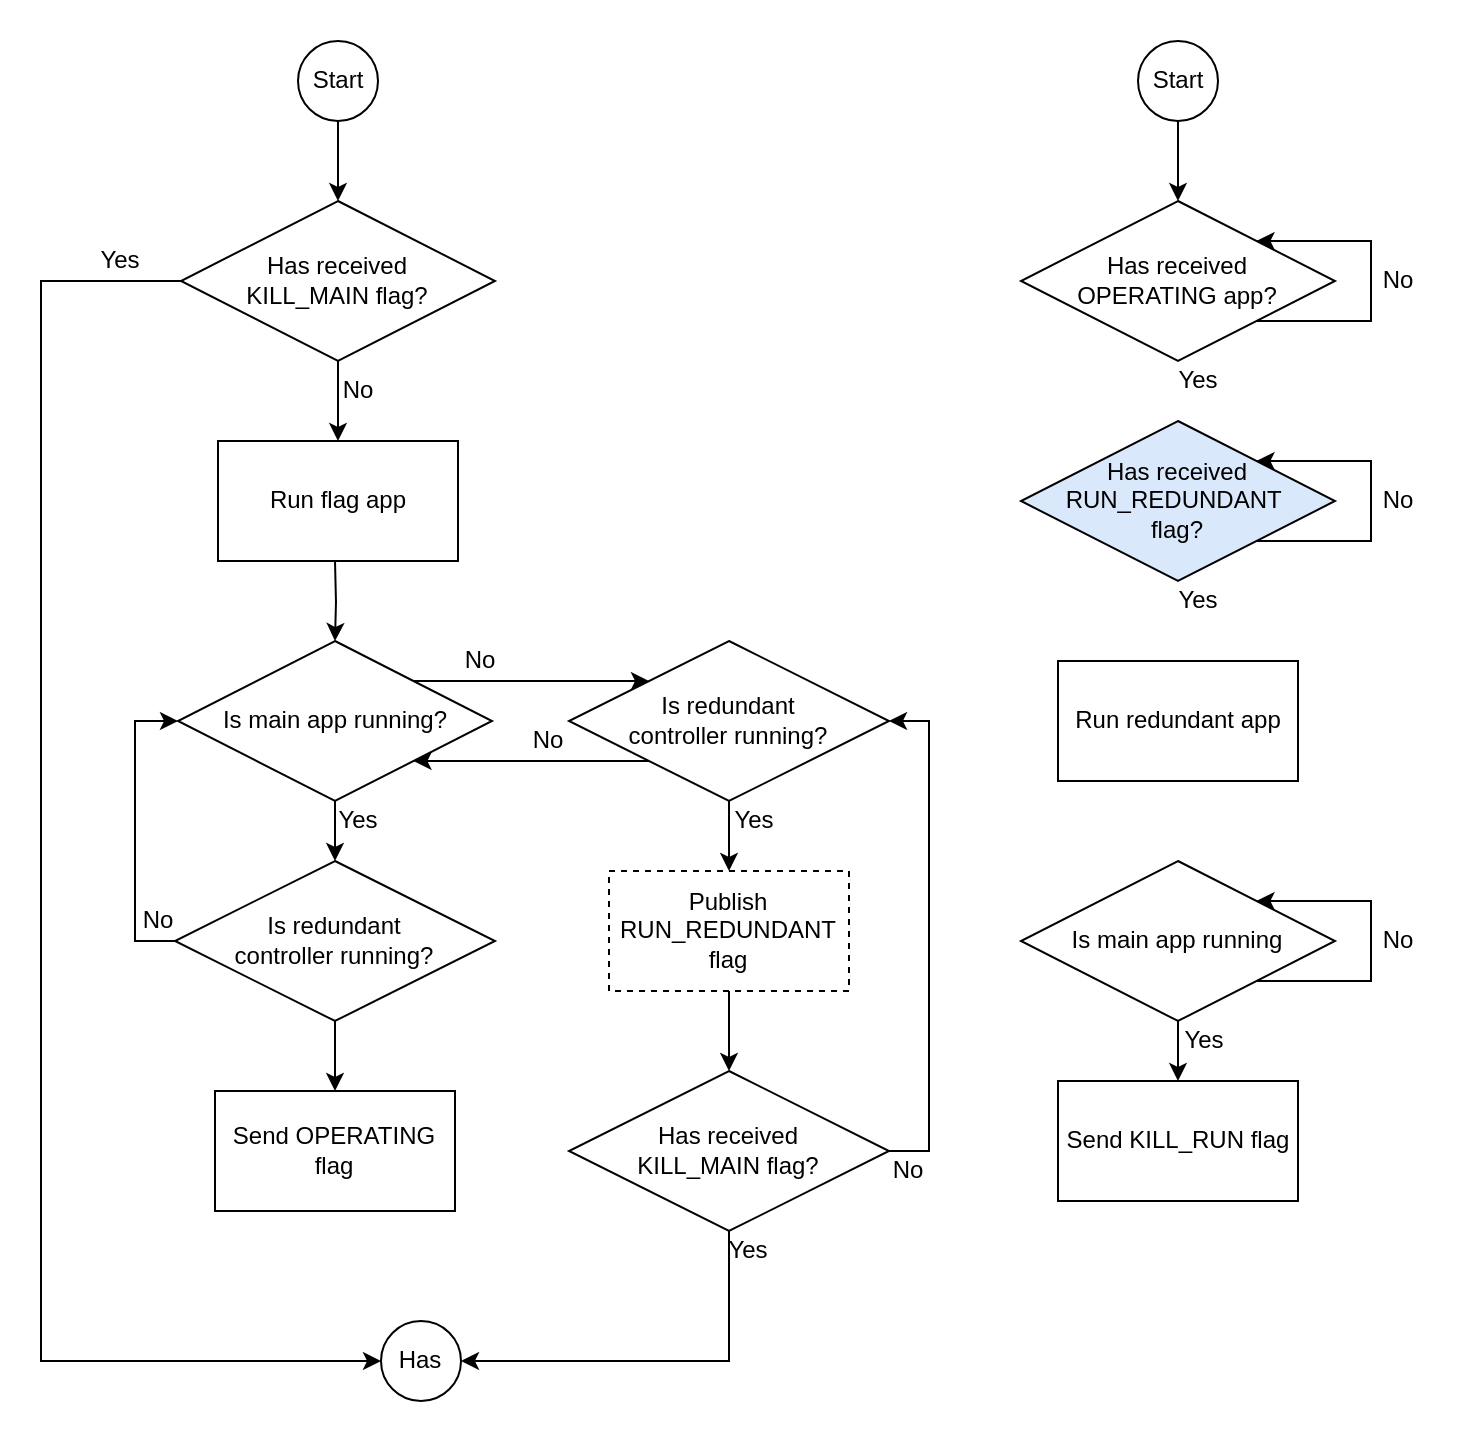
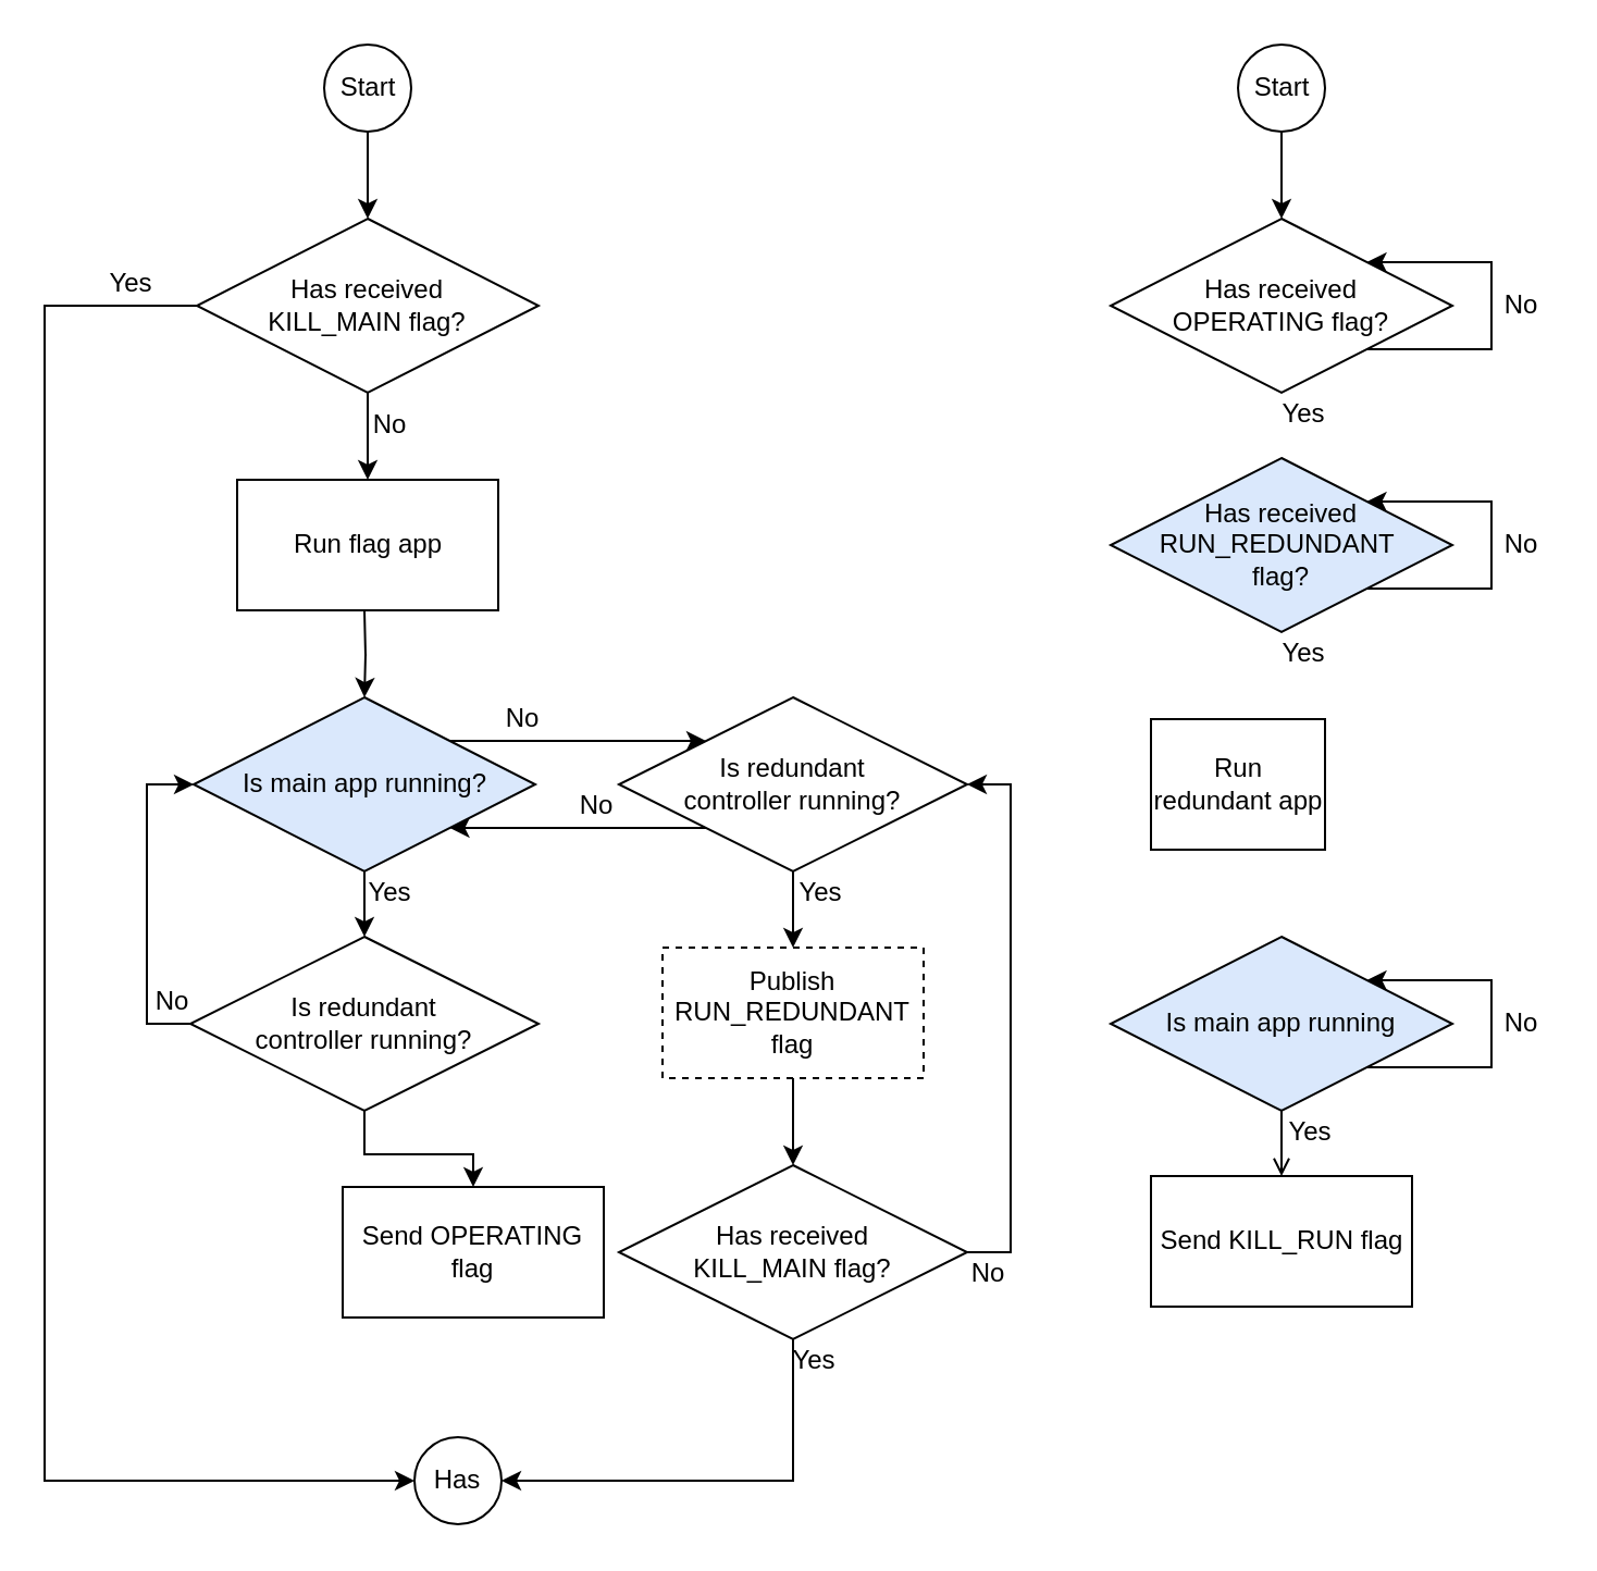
- <mxCell id="34" value="Has received &lt;br&gt;OPERATING&amp;nbsp;app?" style="rhombus;whiteSpace=wrap;html=1;" vertex="1" parent="1"><mxGeometry x="510" y="100" width="157" height="80" as="geometry" /></mxCell>
+ <mxCell id="34" value="Has received &lt;br&gt;OPERATING&amp;nbsp;flag?" style="rhombus;whiteSpace=wrap;html=1;" vertex="1" parent="1"><mxGeometry x="510" y="100" width="157" height="80" as="geometry" /></mxCell>
- <mxCell id="11" value="Is main app running?" style="rhombus;whiteSpace=wrap;html=1;" vertex="1" parent="1"><mxGeometry x="88.5" y="320" width="157" height="80" as="geometry" /></mxCell>
+ <mxCell id="11" value="Is main app running?" style="rhombus;whiteSpace=wrap;html=1;fillColor=#dae8fc;" vertex="1" parent="1"><mxGeometry x="88.5" y="320" width="157" height="80" as="geometry" /></mxCell>
- <mxCell id="40" value="Run redundant app" style="rounded=0;whiteSpace=wrap;html=1;" vertex="1" parent="1"><mxGeometry x="528.5" y="330" width="120" height="60" as="geometry" /></mxCell>
+ <mxCell id="40" value="Run redundant app" style="rounded=0;whiteSpace=wrap;html=1;" vertex="1" parent="1"><mxGeometry x="528.5" y="330" width="80" height="60" as="geometry" /></mxCell>
- <mxCell id="42" value="Is main app running" style="rhombus;whiteSpace=wrap;html=1;" vertex="1" parent="1"><mxGeometry x="510" y="430" width="157" height="80" as="geometry" /></mxCell>
+ <mxCell id="42" value="Is main app running" style="rhombus;whiteSpace=wrap;html=1;fillColor=#dae8fc;" vertex="1" parent="1"><mxGeometry x="510" y="430" width="157" height="80" as="geometry" /></mxCell>
- <mxCell id="41" style="edgeStyle=orthogonalEdgeStyle;rounded=0;orthogonalLoop=1;jettySize=auto;html=1;exitX=0.5;exitY=1;exitDx=0;exitDy=0;entryX=0.5;entryY=0;entryDx=0;entryDy=0;" edge="1" parent="1" source="42" target="43"><mxGeometry relative="1" as="geometry" /></mxCell>
+ <mxCell id="41" style="edgeStyle=orthogonalEdgeStyle;rounded=0;orthogonalLoop=1;jettySize=auto;html=1;exitX=0.5;exitY=1;exitDx=0;exitDy=0;entryX=0.5;entryY=0;entryDx=0;entryDy=0;endArrow=open;" edge="1" parent="1" source="42" target="43"><mxGeometry relative="1" as="geometry" /></mxCell>
- <mxCell id="16" value="Send OPERATING flag" style="rounded=0;whiteSpace=wrap;html=1;" vertex="1" parent="1"><mxGeometry x="107" y="545" width="120" height="60" as="geometry" /></mxCell>
+ <mxCell id="16" value="Send OPERATING flag" style="rounded=0;whiteSpace=wrap;html=1;" vertex="1" parent="1"><mxGeometry x="157" y="545" width="120" height="60" as="geometry" /></mxCell>
